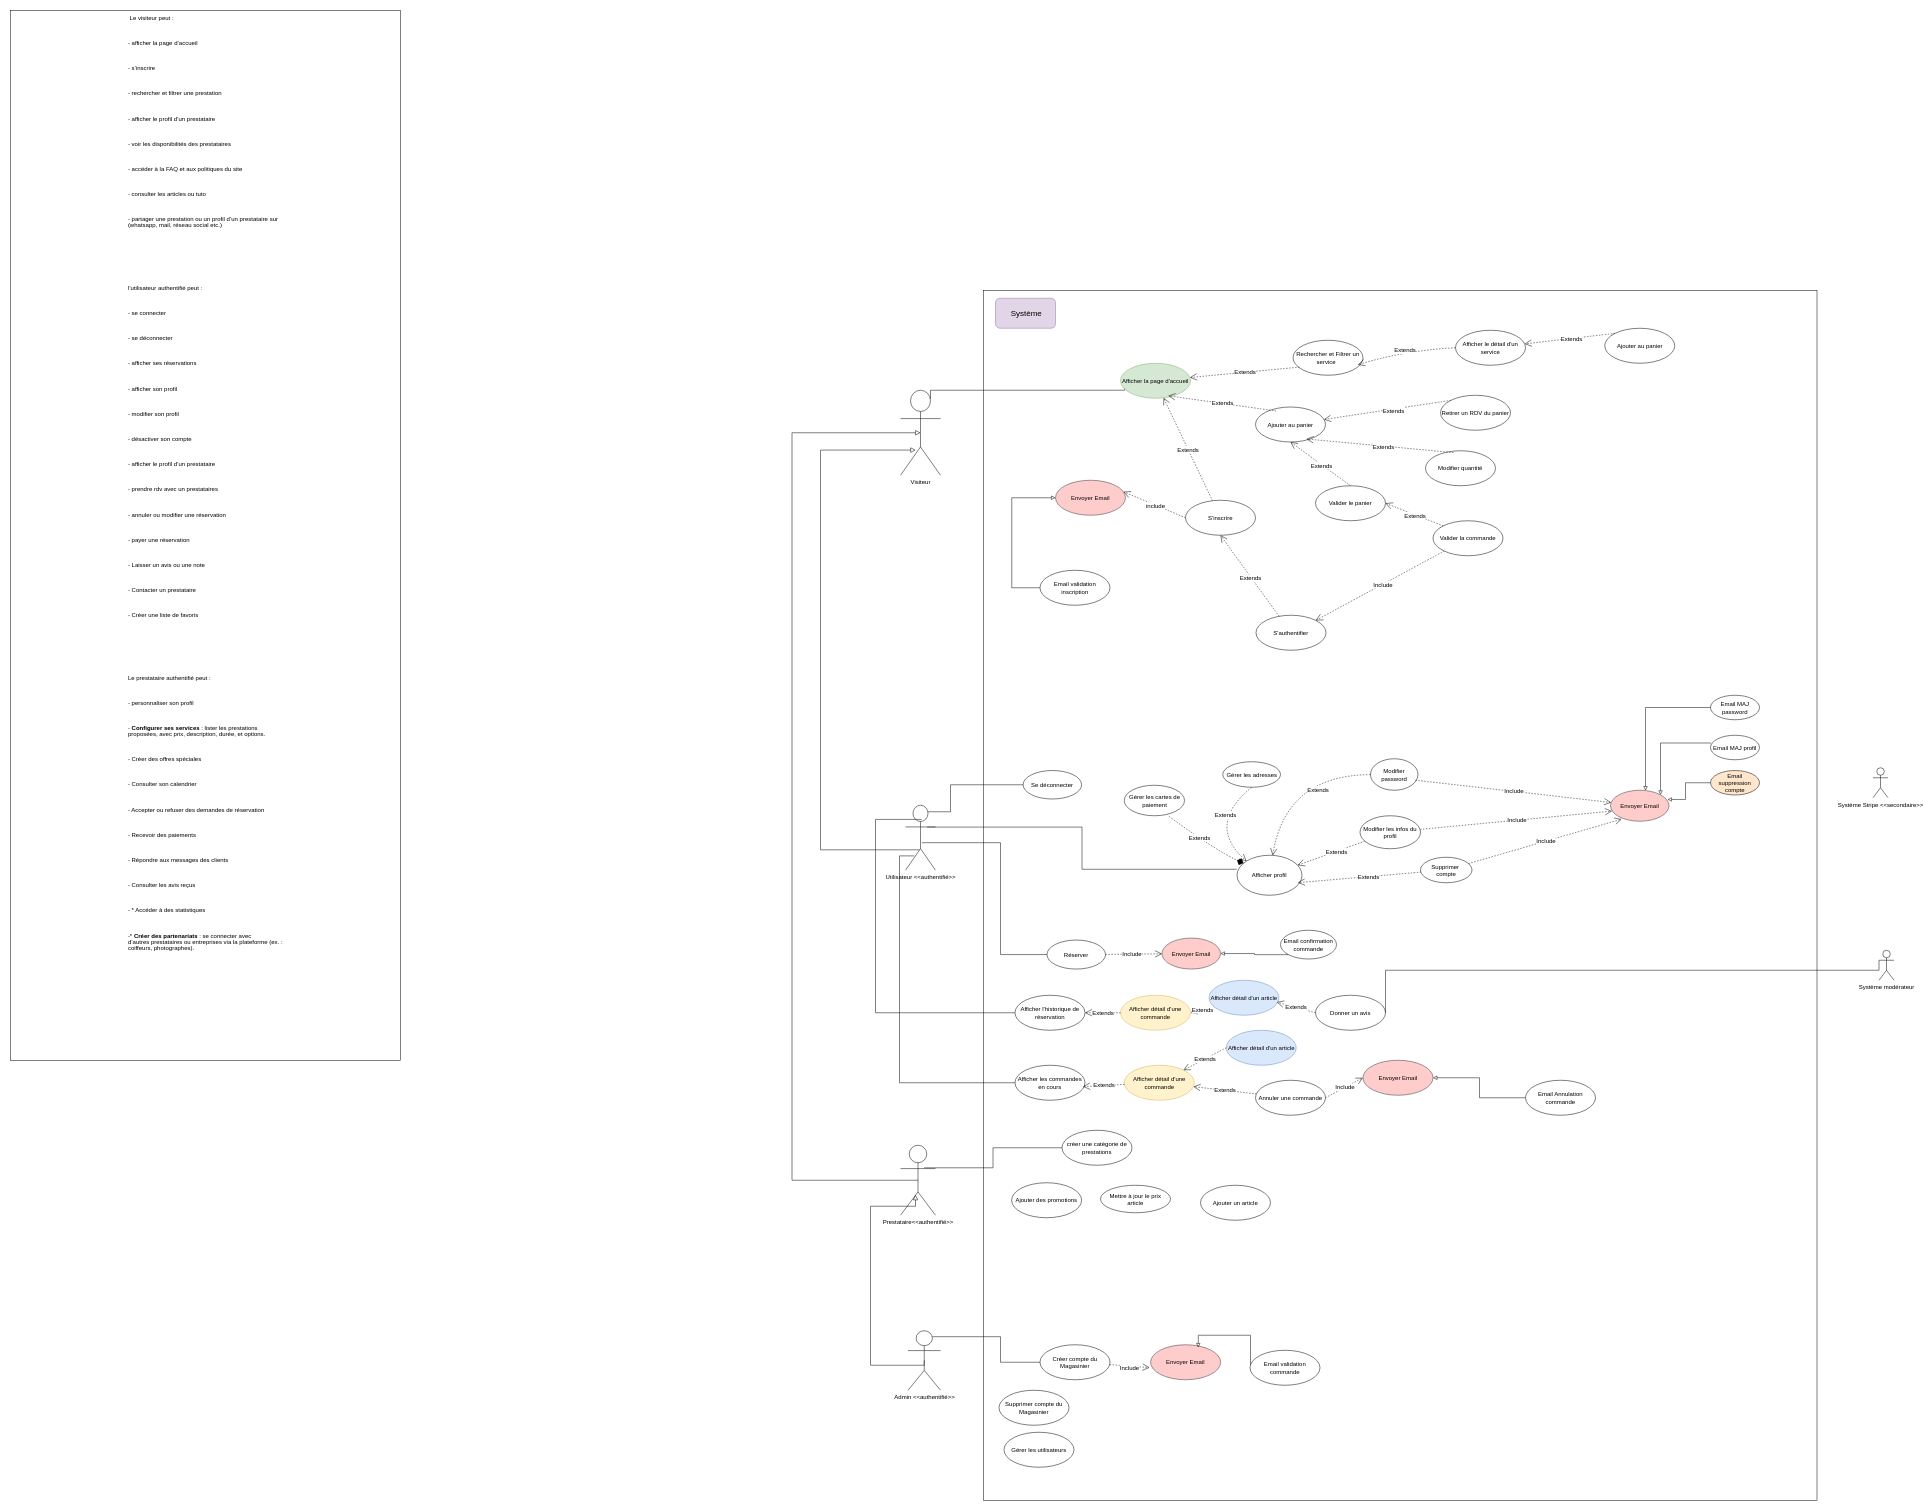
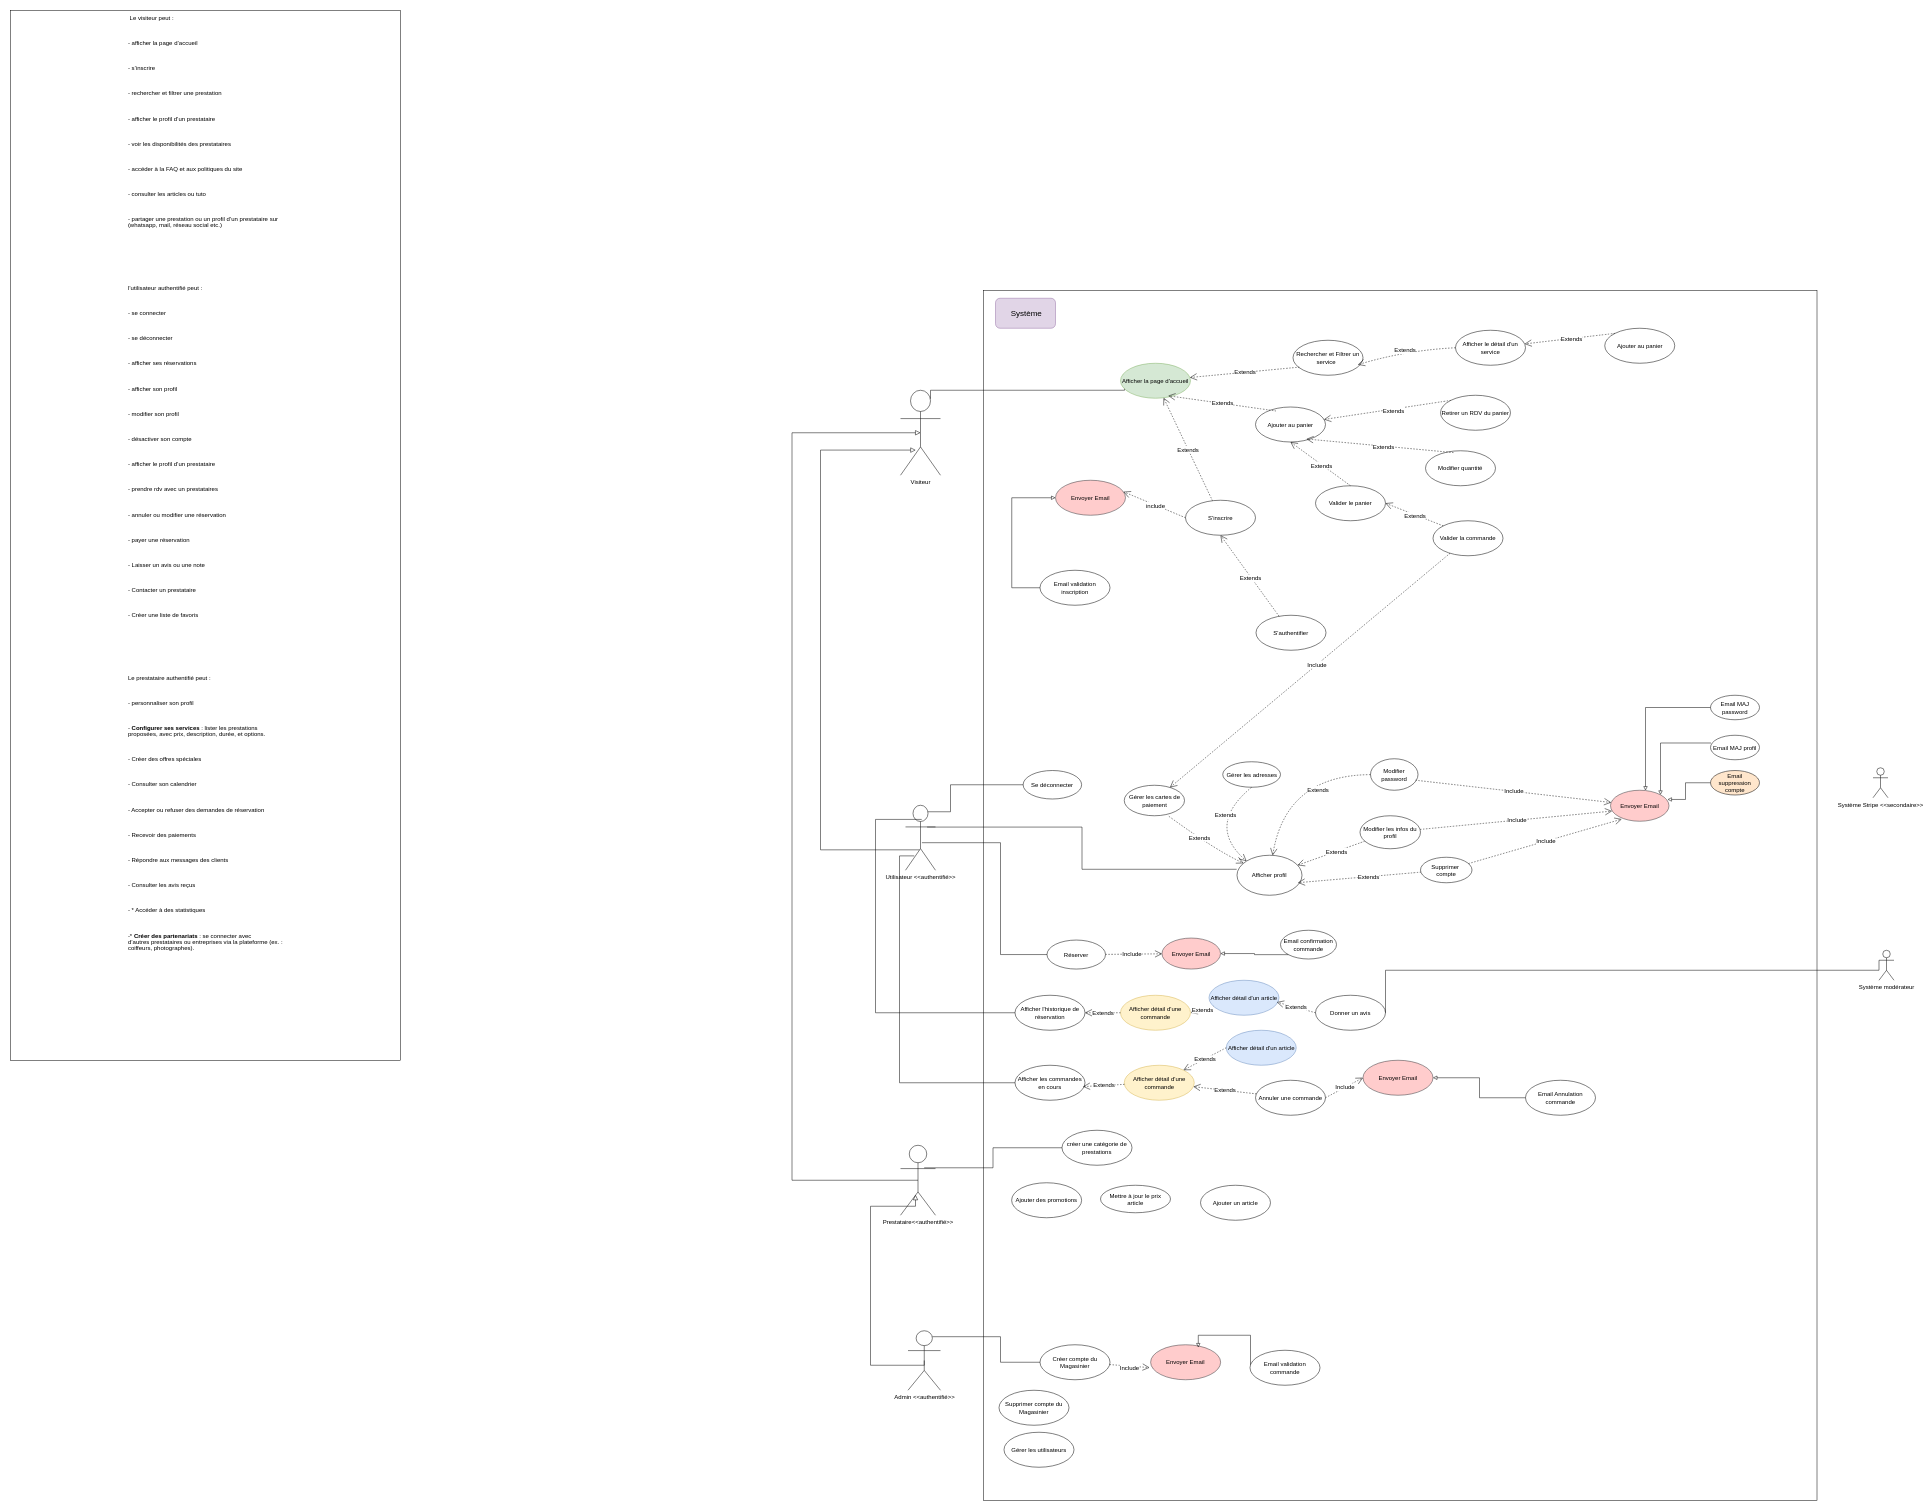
- <mxCell id="32" value="Include" style="endArrow=open;endSize=12;dashed=1;html=1;rounded=0;fontSize=12;curved=1;entryX=1;entryY=0;entryDx=0;entryDy=0;" parent="1" source="29" target="30" edge="1"><mxGeometry x="-0.051" y="1" width="160" relative="1" as="geometry"><mxPoint x="2605" y="1237" as="sourcePoint" /><mxPoint x="2480" y="1214" as="targetPoint" /><mxPoint x="-1" as="offset" /></mxGeometry></mxCell>
+ <mxCell id="32" value="Include" style="endArrow=open;endSize=12;dashed=1;html=1;rounded=0;fontSize=12;curved=1;" parent="1" source="29" target="87" edge="1"><mxGeometry x="-0.051" y="1" width="160" relative="1" as="geometry"><mxPoint x="2605" y="1237" as="sourcePoint" /><mxPoint x="2480" y="1214" as="targetPoint" /><mxPoint x="-1" as="offset" /></mxGeometry></mxCell>
- <mxCell id="89" value="Extends" style="endArrow=diamond;endSize=12;dashed=1;html=1;rounded=0;fontSize=12;curved=1;exitX=0.74;exitY=1.017;exitDx=0;exitDy=0;exitPerimeter=0;" parent="1" source="87" target="68" edge="1"><mxGeometry x="-0.148" y="1" width="160" relative="1" as="geometry"><mxPoint x="2178" y="1428" as="sourcePoint" /><mxPoint x="2115" y="1396" as="targetPoint" /><mxPoint as="offset" /><Array as="points"><mxPoint x="2430" y="1700" /></Array></mxGeometry></mxCell>
+ <mxCell id="89" value="Extends" style="endArrow=open;endSize=12;dashed=1;html=1;rounded=0;fontSize=12;curved=1;exitX=0.74;exitY=1.017;exitDx=0;exitDy=0;exitPerimeter=0;" parent="1" source="87" target="68" edge="1"><mxGeometry x="-0.148" y="1" width="160" relative="1" as="geometry"><mxPoint x="2178" y="1428" as="sourcePoint" /><mxPoint x="2115" y="1396" as="targetPoint" /><mxPoint as="offset" /><Array as="points"><mxPoint x="2430" y="1700" /></Array></mxGeometry></mxCell>
